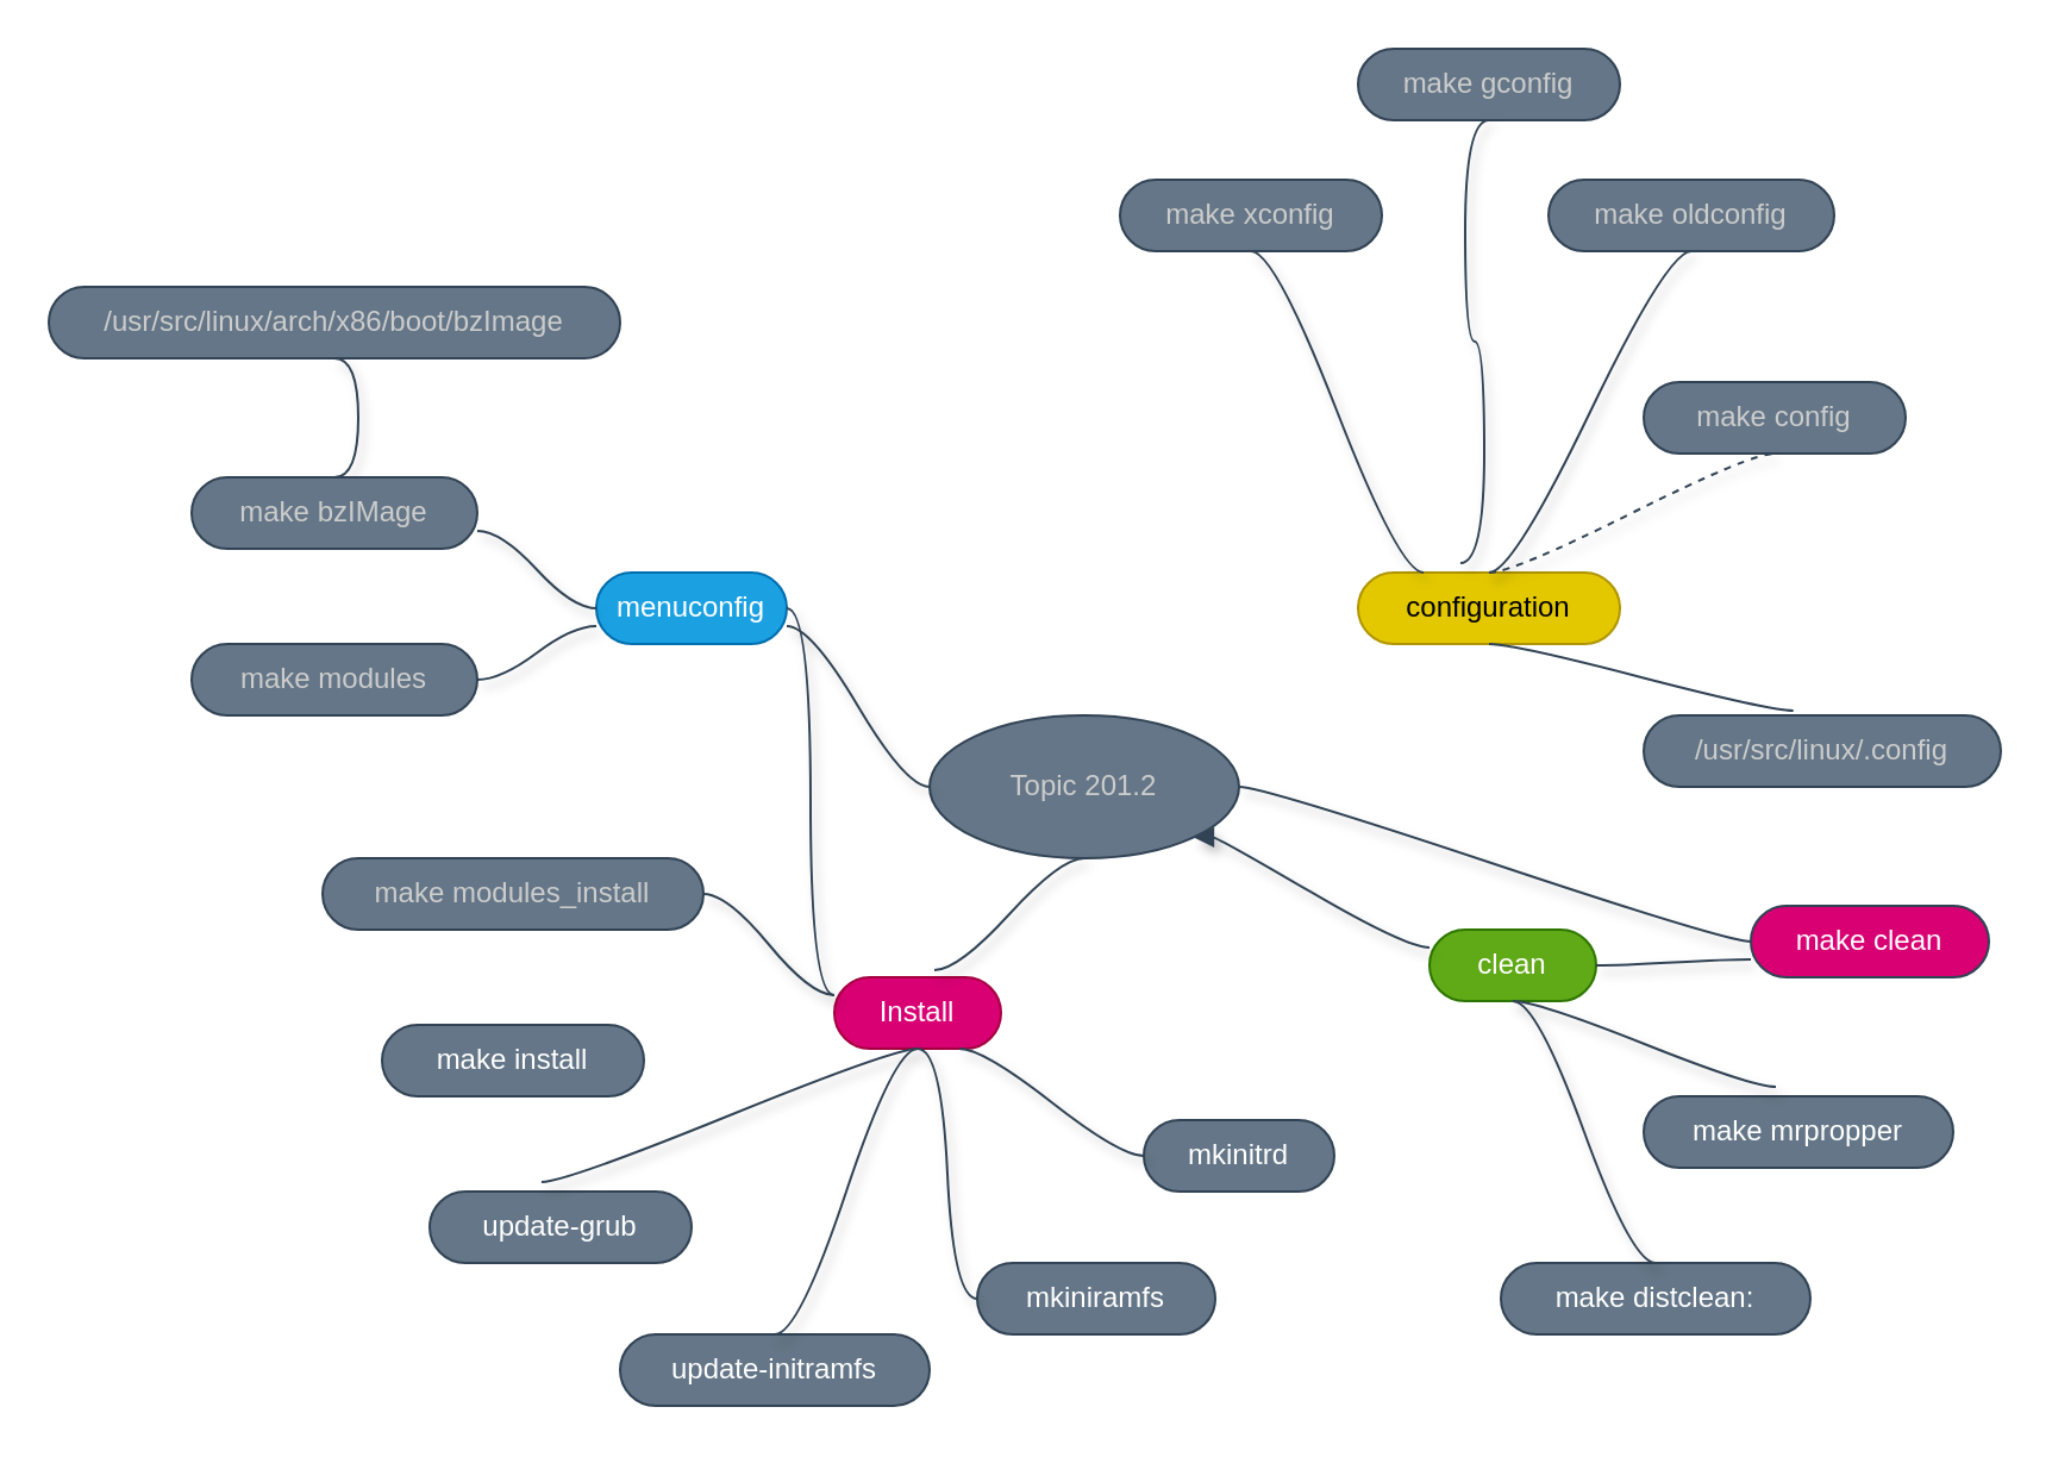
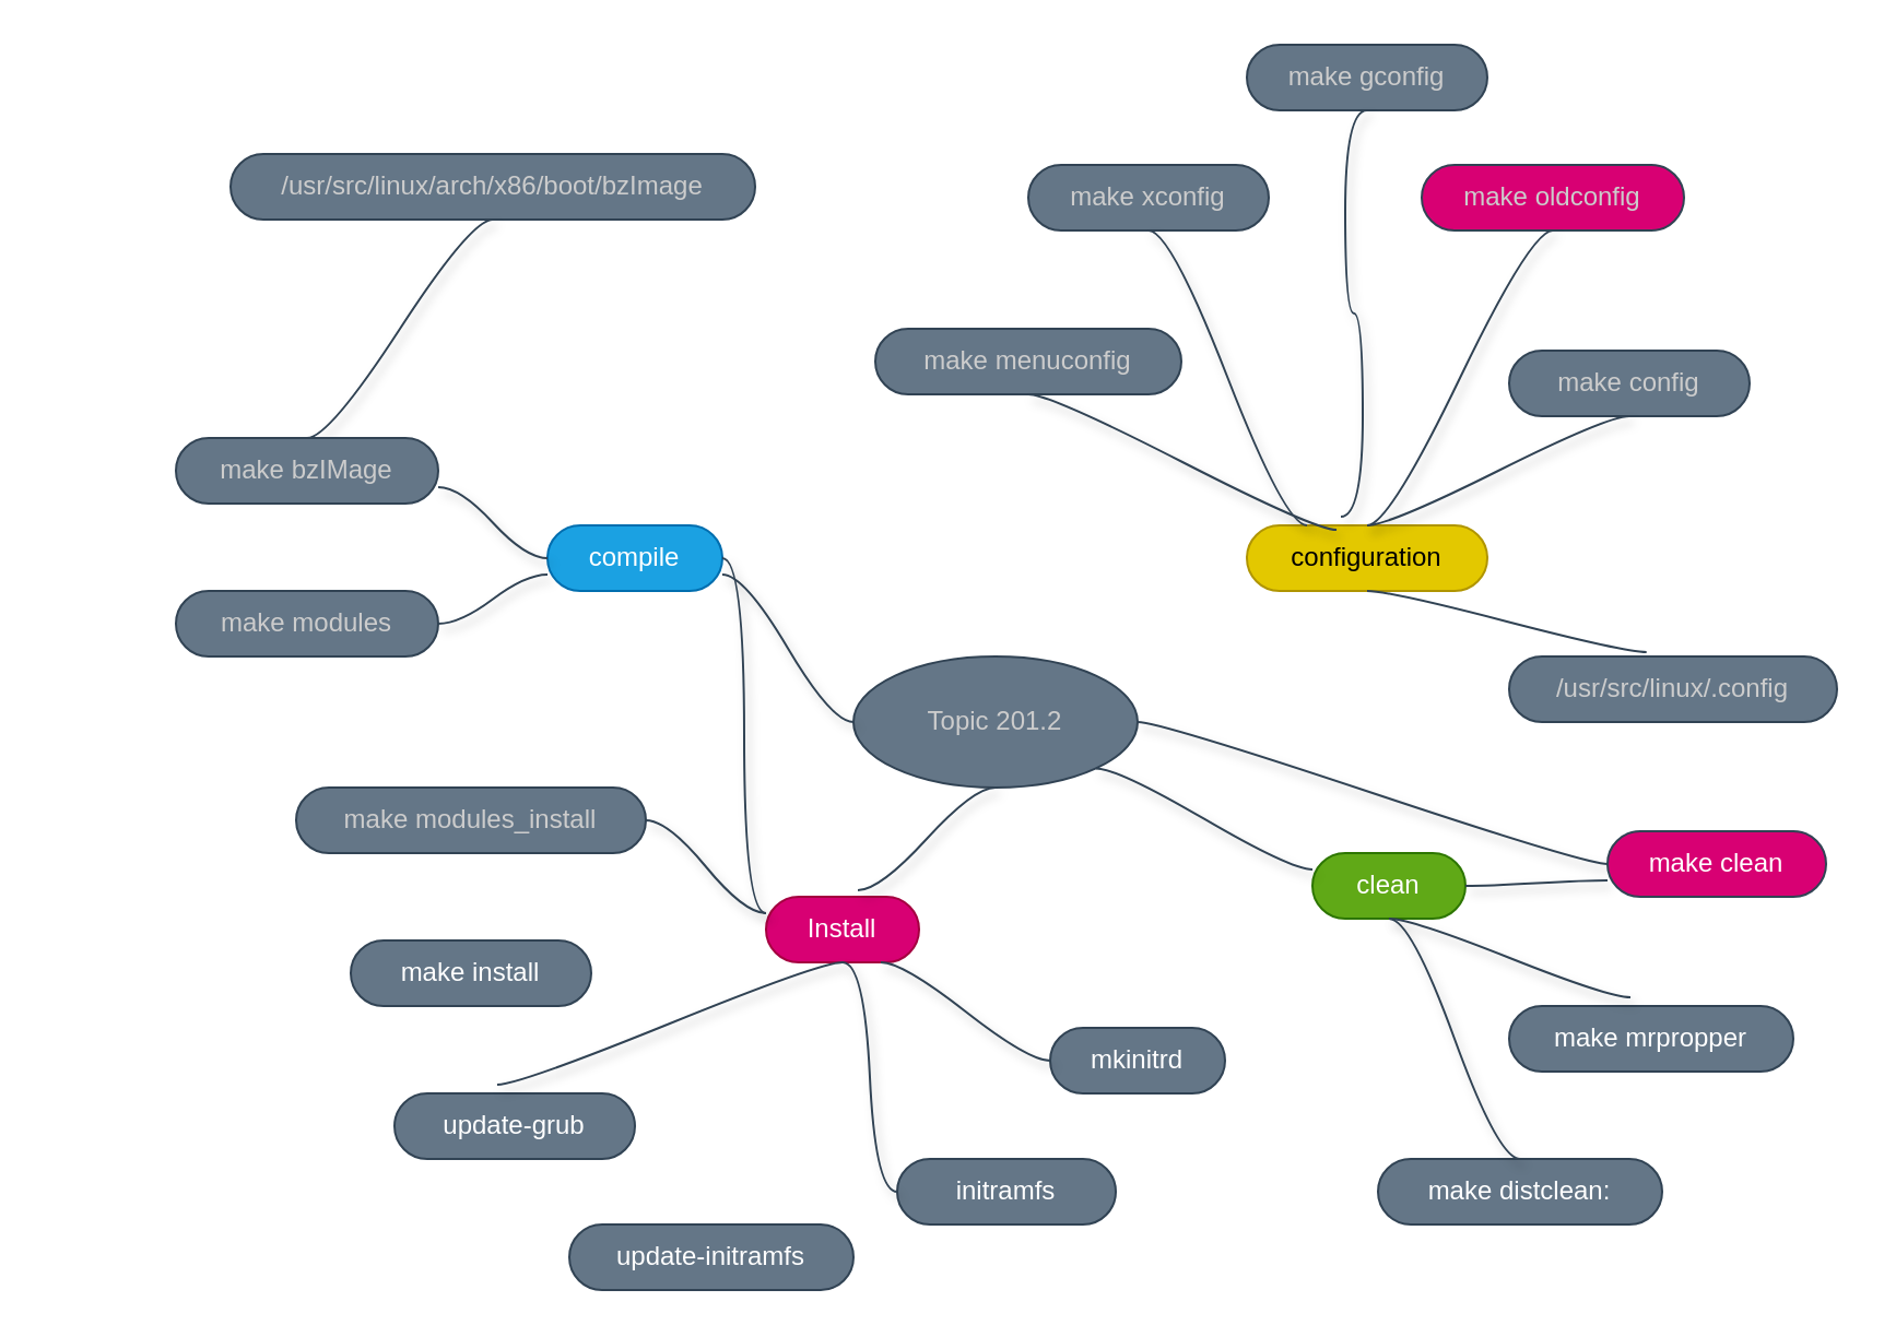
- <mxCell id="15" value="make oldconfig" style="whiteSpace=wrap;html=1;rounded=1;arcSize=50;align=center;verticalAlign=middle;strokeWidth=1;autosize=1;spacing=4;treeFolding=1;treeMoving=1;newEdgeStyle={&quot;edgeStyle&quot;:&quot;entityRelationEdgeStyle&quot;,&quot;startArrow&quot;:&quot;none&quot;,&quot;endArrow&quot;:&quot;none&quot;,&quot;segment&quot;:10,&quot;curved&quot;:1};fillColor=#647687;fontColor=#CCCCCC;strokeColor=#314354;" vertex="1" parent="1"><mxGeometry x="650" y="75" width="120" height="30" as="geometry" /></mxCell>
+ <mxCell id="15" value="make oldconfig" style="whiteSpace=wrap;html=1;rounded=1;arcSize=50;align=center;verticalAlign=middle;strokeWidth=1;autosize=1;spacing=4;treeFolding=1;treeMoving=1;newEdgeStyle={&quot;edgeStyle&quot;:&quot;entityRelationEdgeStyle&quot;,&quot;startArrow&quot;:&quot;none&quot;,&quot;endArrow&quot;:&quot;none&quot;,&quot;segment&quot;:10,&quot;curved&quot;:1};fillColor=#d80073;fontColor=#CCCCCC;strokeColor=#314354;" vertex="1" parent="1"><mxGeometry x="650" y="75" width="120" height="30" as="geometry" /></mxCell>
- <mxCell id="3" value="/usr/src/linux/arch/x86/boot/bzImage" style="whiteSpace=wrap;html=1;rounded=1;arcSize=50;align=center;verticalAlign=middle;strokeWidth=1;autosize=1;spacing=4;treeFolding=1;treeMoving=1;newEdgeStyle={&quot;edgeStyle&quot;:&quot;entityRelationEdgeStyle&quot;,&quot;startArrow&quot;:&quot;none&quot;,&quot;endArrow&quot;:&quot;none&quot;,&quot;segment&quot;:10,&quot;curved&quot;:1};fillColor=#647687;fontColor=#CCCCCC;strokeColor=#314354;" parent="1" vertex="1"><mxGeometry x="20" y="120" width="240" height="30" as="geometry" /></mxCell>
+ <mxCell id="3" value="/usr/src/linux/arch/x86/boot/bzImage" style="whiteSpace=wrap;html=1;rounded=1;arcSize=50;align=center;verticalAlign=middle;strokeWidth=1;autosize=1;spacing=4;treeFolding=1;treeMoving=1;newEdgeStyle={&quot;edgeStyle&quot;:&quot;entityRelationEdgeStyle&quot;,&quot;startArrow&quot;:&quot;none&quot;,&quot;endArrow&quot;:&quot;none&quot;,&quot;segment&quot;:10,&quot;curved&quot;:1};fillColor=#647687;fontColor=#CCCCCC;strokeColor=#314354;" parent="1" vertex="1"><mxGeometry x="105" y="70" width="240" height="30" as="geometry" /></mxCell>
+ <mxCell id="17" value="make menuconfig" style="whiteSpace=wrap;html=1;rounded=1;arcSize=50;align=center;verticalAlign=middle;strokeWidth=1;autosize=1;spacing=4;treeFolding=1;treeMoving=1;newEdgeStyle={&quot;edgeStyle&quot;:&quot;entityRelationEdgeStyle&quot;,&quot;startArrow&quot;:&quot;none&quot;,&quot;endArrow&quot;:&quot;none&quot;,&quot;segment&quot;:10,&quot;curved&quot;:1};fillColor=#647687;fontColor=#CCCCCC;strokeColor=#314354;" vertex="1" parent="1"><mxGeometry x="400" y="150" width="140" height="30" as="geometry" /></mxCell>
+ <mxCell id="18" value="" style="edgeStyle=entityRelationEdgeStyle;startArrow=none;endArrow=none;segment=10;curved=1;entryX=0.373;entryY=0.067;entryDx=0;entryDy=0;fillColor=#647687;strokeColor=#314354;shadow=1;fontColor=#CCCCCC;exitX=0.5;exitY=1;exitDx=0;exitDy=0;sketch=0;arcSize=30;entryPerimeter=0;" edge="1" parent="1" target="4" source="17"><mxGeometry relative="1" as="geometry"><mxPoint x="734" y="26" as="sourcePoint" /><mxPoint x="454" y="190" as="targetPoint" /></mxGeometry></mxCell>
- <mxCell id="14" value="" style="edgeStyle=entityRelationEdgeStyle;startArrow=none;endArrow=none;segment=10;curved=1;entryX=0.5;entryY=1;entryDx=0;entryDy=0;fillColor=#647687;strokeColor=#314354;shadow=1;fontColor=#CCCCCC;exitX=0.5;exitY=0;exitDx=0;exitDy=0;sketch=0;arcSize=30;dashed=1;" edge="1" parent="1" target="13" source="4"><mxGeometry relative="1" as="geometry"><mxPoint x="494" y="220" as="sourcePoint" /><mxPoint x="604" y="14.5" as="targetPoint" /></mxGeometry></mxCell>
+ <mxCell id="14" value="" style="edgeStyle=entityRelationEdgeStyle;startArrow=none;endArrow=none;segment=10;curved=1;entryX=0.5;entryY=1;entryDx=0;entryDy=0;fillColor=#647687;strokeColor=#314354;shadow=1;fontColor=#CCCCCC;exitX=0.5;exitY=0;exitDx=0;exitDy=0;sketch=0;arcSize=30;" edge="1" parent="1" target="13" source="4"><mxGeometry relative="1" as="geometry"><mxPoint x="494" y="220" as="sourcePoint" /><mxPoint x="604" y="14.5" as="targetPoint" /></mxGeometry></mxCell>
- <mxCell id="5" value="menuconfig" style="whiteSpace=wrap;html=1;rounded=1;arcSize=50;align=center;verticalAlign=middle;strokeWidth=1;autosize=1;spacing=4;treeFolding=1;treeMoving=1;newEdgeStyle={&quot;edgeStyle&quot;:&quot;entityRelationEdgeStyle&quot;,&quot;startArrow&quot;:&quot;none&quot;,&quot;endArrow&quot;:&quot;none&quot;,&quot;segment&quot;:10,&quot;curved&quot;:1};fillColor=#1ba1e2;fontColor=#ffffff;strokeColor=#006EAF;" parent="1" vertex="1"><mxGeometry x="250" y="240" width="80" height="30" as="geometry" /></mxCell>
+ <mxCell id="5" value="compile" style="whiteSpace=wrap;html=1;rounded=1;arcSize=50;align=center;verticalAlign=middle;strokeWidth=1;autosize=1;spacing=4;treeFolding=1;treeMoving=1;newEdgeStyle={&quot;edgeStyle&quot;:&quot;entityRelationEdgeStyle&quot;,&quot;startArrow&quot;:&quot;none&quot;,&quot;endArrow&quot;:&quot;none&quot;,&quot;segment&quot;:10,&quot;curved&quot;:1};fillColor=#1ba1e2;fontColor=#ffffff;strokeColor=#006EAF;" parent="1" vertex="1"><mxGeometry x="250" y="240" width="80" height="30" as="geometry" /></mxCell>
- <mxCell id="46" value="" style="edgeStyle=entityRelationEdgeStyle;startArrow=none;endArrow=block;segment=10;curved=1;fillColor=#647687;strokeColor=#314354;shadow=1;fontColor=#CCCCCC;entryX=1;entryY=1;entryDx=0;entryDy=0;sketch=0;arcSize=30;exitX=0;exitY=0.25;exitDx=0;exitDy=0;" edge="1" parent="1" source="39" target="2"><mxGeometry relative="1" as="geometry"><mxPoint x="530" y="340" as="sourcePoint" /><mxPoint x="580" y="265" as="targetPoint" /></mxGeometry></mxCell>
+ <mxCell id="46" value="" style="edgeStyle=entityRelationEdgeStyle;startArrow=none;endArrow=none;segment=10;curved=1;fillColor=#647687;strokeColor=#314354;shadow=1;fontColor=#CCCCCC;entryX=1;entryY=1;entryDx=0;entryDy=0;sketch=0;arcSize=30;exitX=0;exitY=0.25;exitDx=0;exitDy=0;" edge="1" parent="1" source="39" target="2"><mxGeometry relative="1" as="geometry"><mxPoint x="530" y="340" as="sourcePoint" /><mxPoint x="580" y="265" as="targetPoint" /></mxGeometry></mxCell>
- <mxCell id="38" value="" style="edgeStyle=entityRelationEdgeStyle;startArrow=none;endArrow=none;segment=10;curved=1;entryX=0.5;entryY=0;entryDx=0;entryDy=0;fillColor=#647687;strokeColor=#314354;shadow=1;fontColor=#CCCCCC;sketch=0;arcSize=30;exitX=0.5;exitY=1;exitDx=0;exitDy=0;" edge="1" parent="1" target="37" source="7"><mxGeometry relative="1" as="geometry"><mxPoint x="390" y="455" as="sourcePoint" /><mxPoint x="680" y="505" as="targetPoint" /></mxGeometry></mxCell>
- <mxCell id="31" value="mkiniramfs" style="whiteSpace=wrap;html=1;rounded=1;arcSize=50;align=center;verticalAlign=middle;strokeWidth=1;autosize=1;spacing=4;treeFolding=1;treeMoving=1;newEdgeStyle={&quot;edgeStyle&quot;:&quot;entityRelationEdgeStyle&quot;,&quot;startArrow&quot;:&quot;none&quot;,&quot;endArrow&quot;:&quot;none&quot;,&quot;segment&quot;:10,&quot;curved&quot;:1};fillColor=#647687;fontColor=#ffffff;strokeColor=#314354;" vertex="1" parent="1"><mxGeometry x="410" y="530" width="100" height="30" as="geometry" /></mxCell>
+ <mxCell id="31" value="initramfs" style="whiteSpace=wrap;html=1;rounded=1;arcSize=50;align=center;verticalAlign=middle;strokeWidth=1;autosize=1;spacing=4;treeFolding=1;treeMoving=1;newEdgeStyle={&quot;edgeStyle&quot;:&quot;entityRelationEdgeStyle&quot;,&quot;startArrow&quot;:&quot;none&quot;,&quot;endArrow&quot;:&quot;none&quot;,&quot;segment&quot;:10,&quot;curved&quot;:1};fillColor=#647687;fontColor=#ffffff;strokeColor=#314354;" vertex="1" parent="1"><mxGeometry x="410" y="530" width="100" height="30" as="geometry" /></mxCell>
